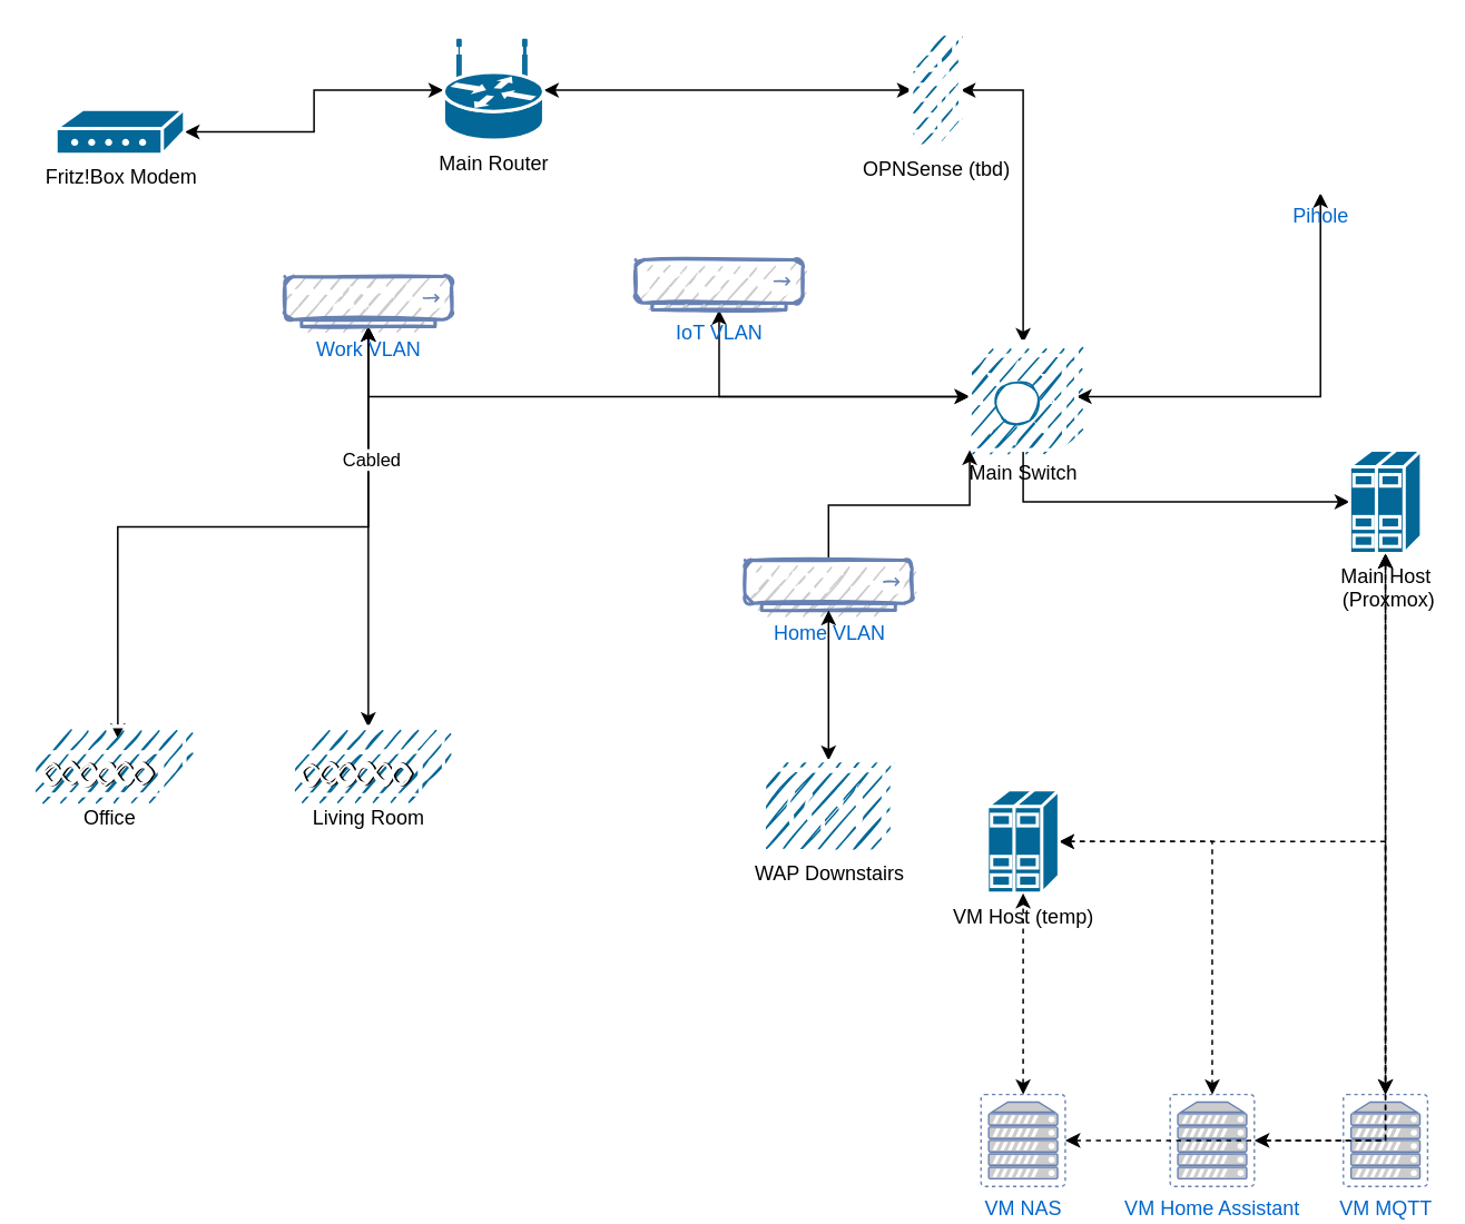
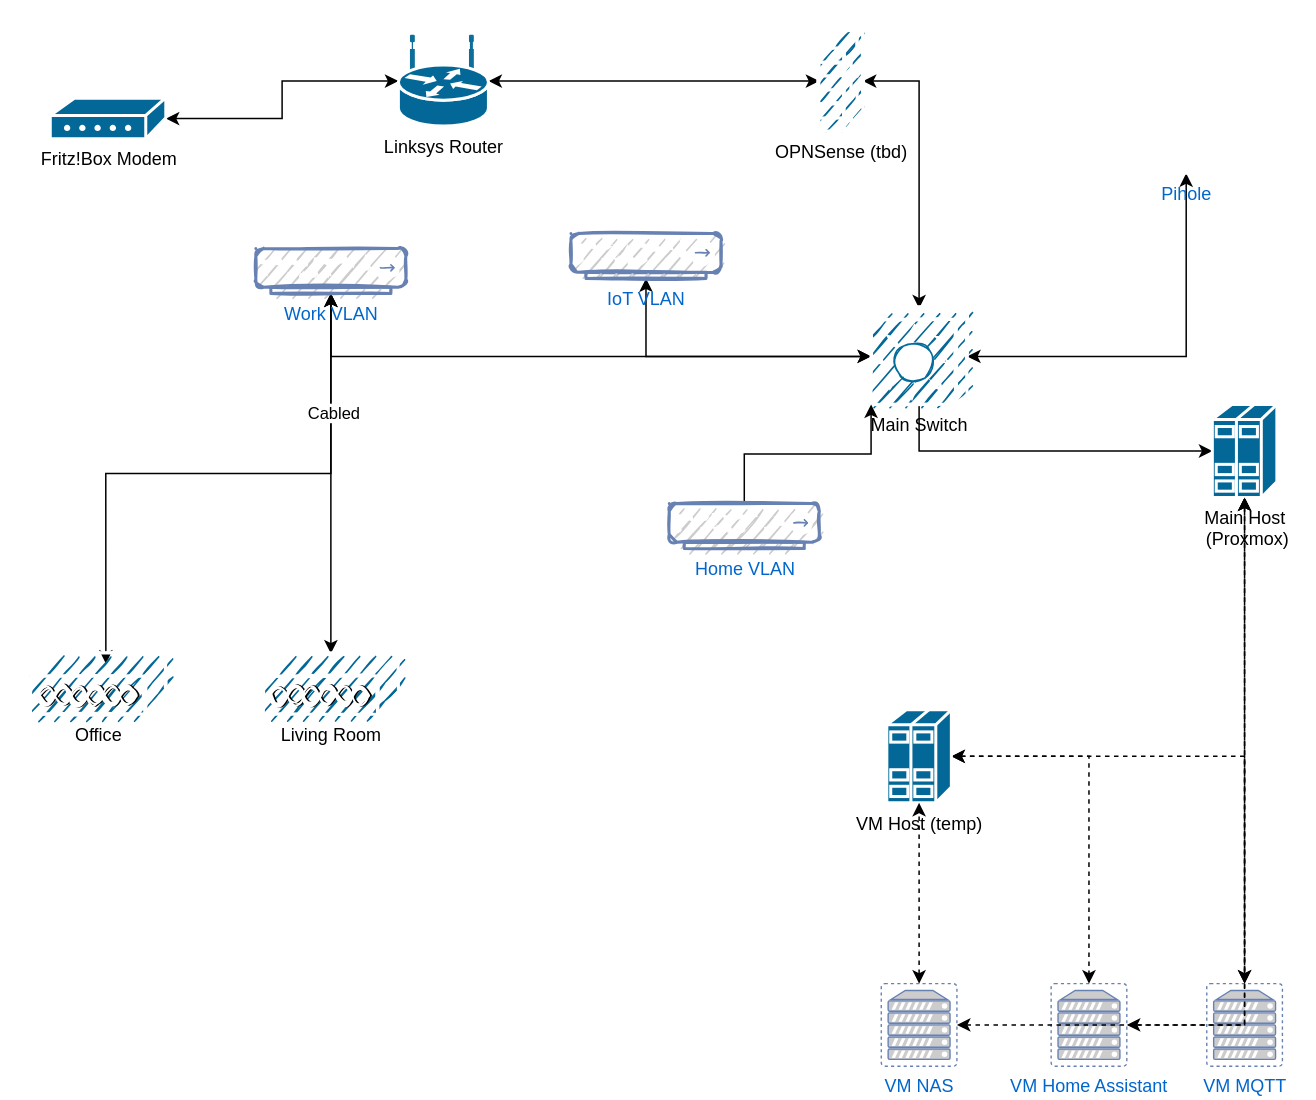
- <mxCell id="24" value="Main Router" style="shape=mxgraph.cisco.routers.wireless_router;sketch=0;html=1;pointerEvents=1;dashed=0;fillColor=#036897;strokeColor=#ffffff;strokeWidth=2;verticalLabelPosition=bottom;verticalAlign=top;align=center;outlineConnect=0;" vertex="1" parent="1"><mxGeometry x="265" y="23.5" width="60" height="60" as="geometry" /></mxCell>
+ <mxCell id="24" value="Linksys Router" style="shape=mxgraph.cisco.routers.wireless_router;sketch=0;html=1;pointerEvents=1;dashed=0;fillColor=#036897;strokeColor=#ffffff;strokeWidth=2;verticalLabelPosition=bottom;verticalAlign=top;align=center;outlineConnect=0;" vertex="1" parent="1"><mxGeometry x="265" y="23.5" width="60" height="60" as="geometry" /></mxCell>
- <mxCell id="31" style="edgeStyle=orthogonalEdgeStyle;rounded=0;comic=0;orthogonalLoop=1;jettySize=auto;html=1;entryX=0.5;entryY=1;entryDx=0;entryDy=0;entryPerimeter=0;startArrow=classic;startFill=1;strokeColor=default;" edge="1" parent="1" source="32" target="30"><mxGeometry relative="1" as="geometry" /></mxCell>
- <mxCell id="32" value="WAP Downstairs" style="shape=mxgraph.cisco.wireless.wireless_transport;sketch=1;html=1;pointerEvents=1;dashed=0;fillColor=#036897;strokeColor=#ffffff;strokeWidth=2;verticalLabelPosition=bottom;verticalAlign=top;align=center;outlineConnect=0;" vertex="1" parent="1"><mxGeometry x="457" y="455" width="77" height="54" as="geometry" /></mxCell>
